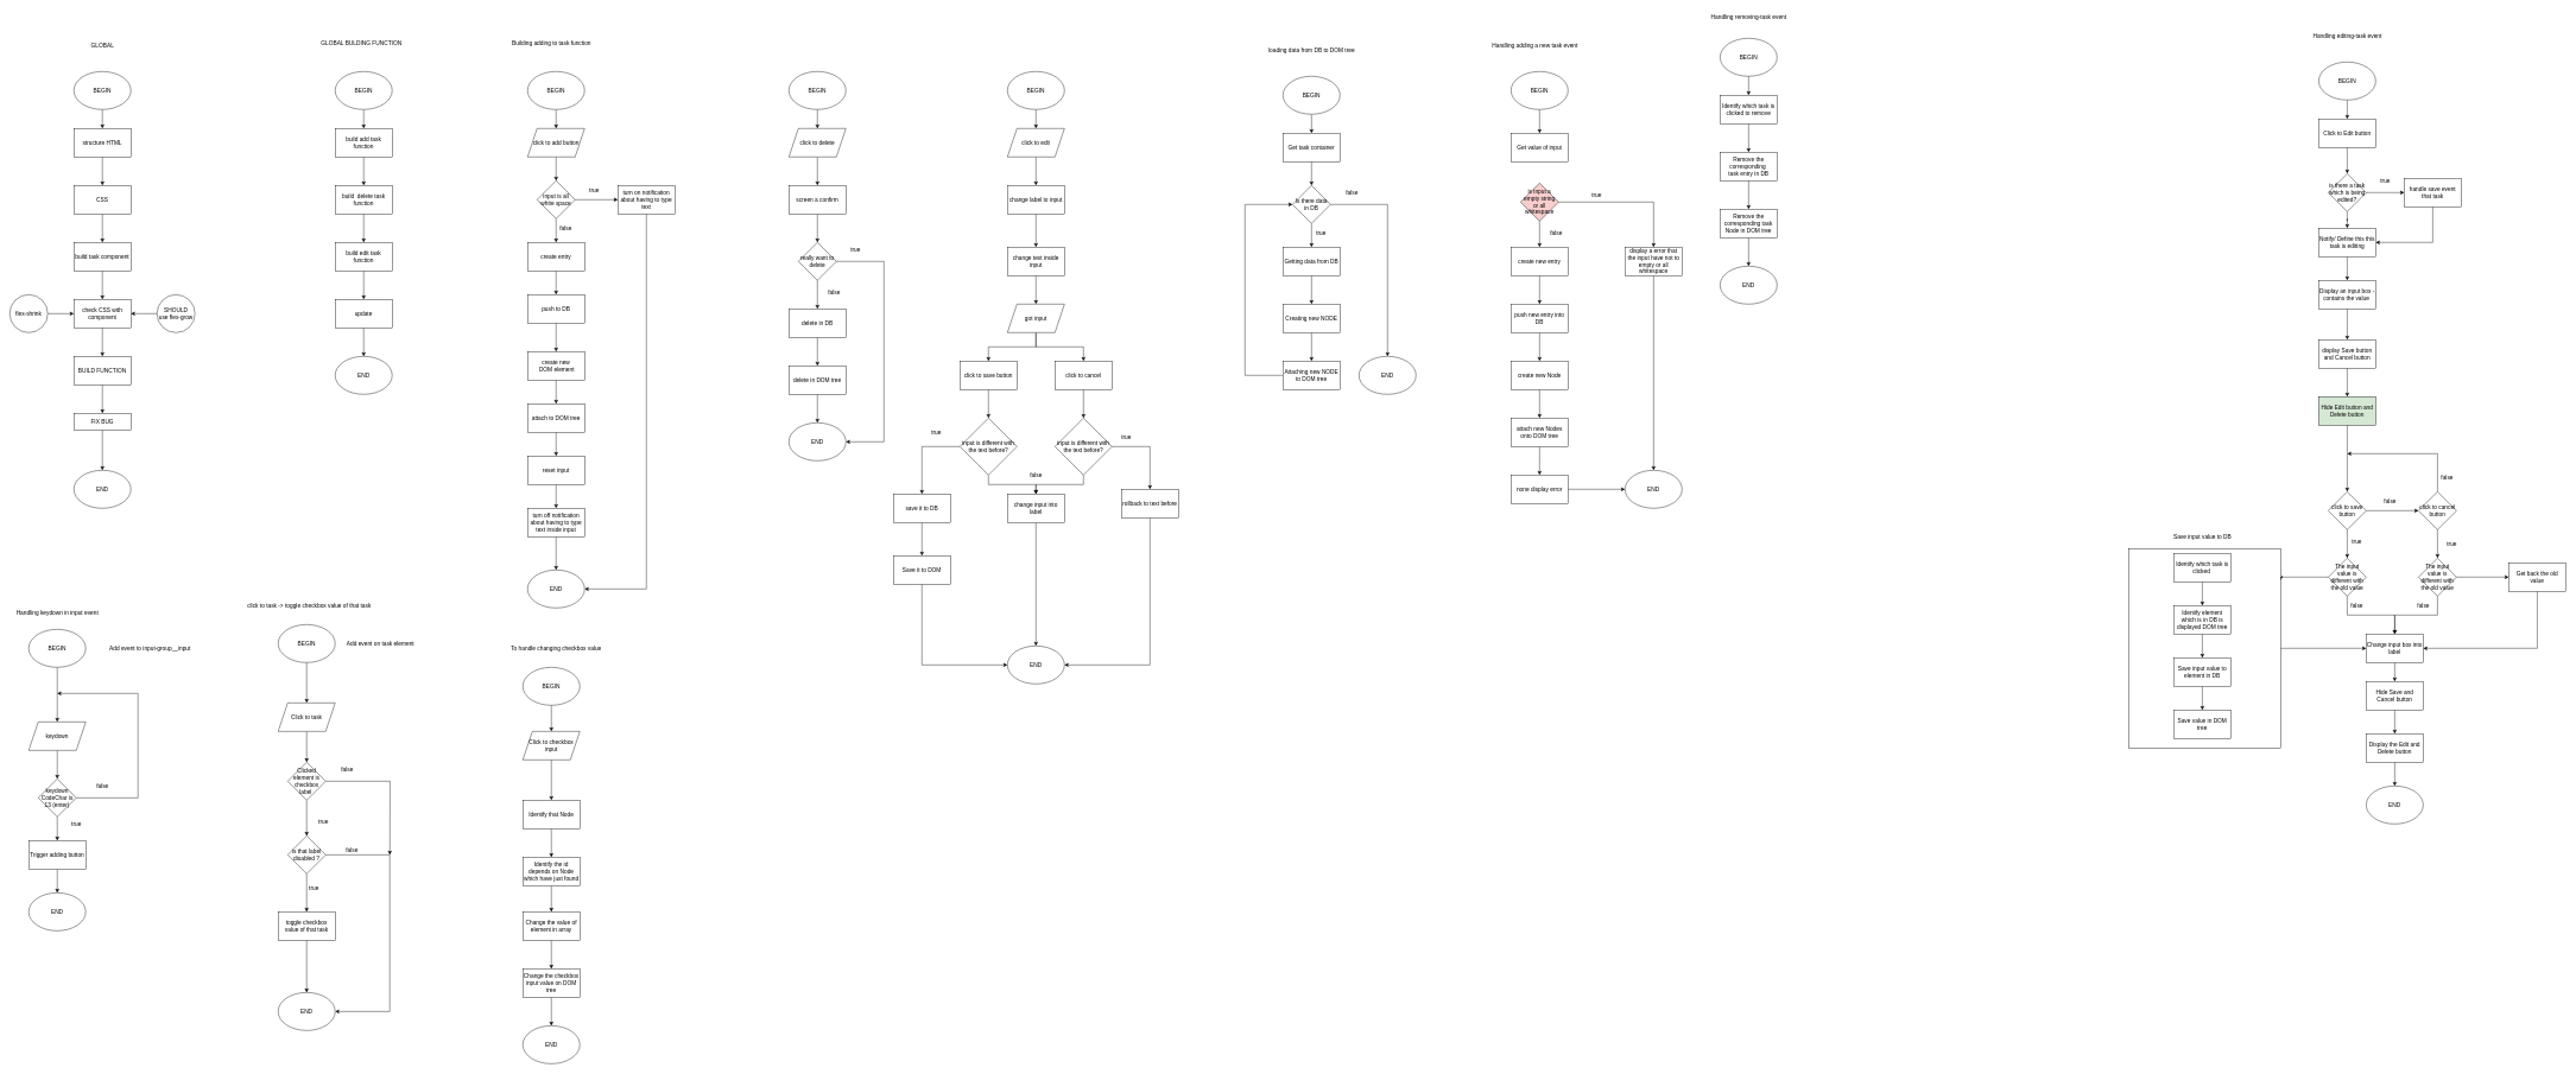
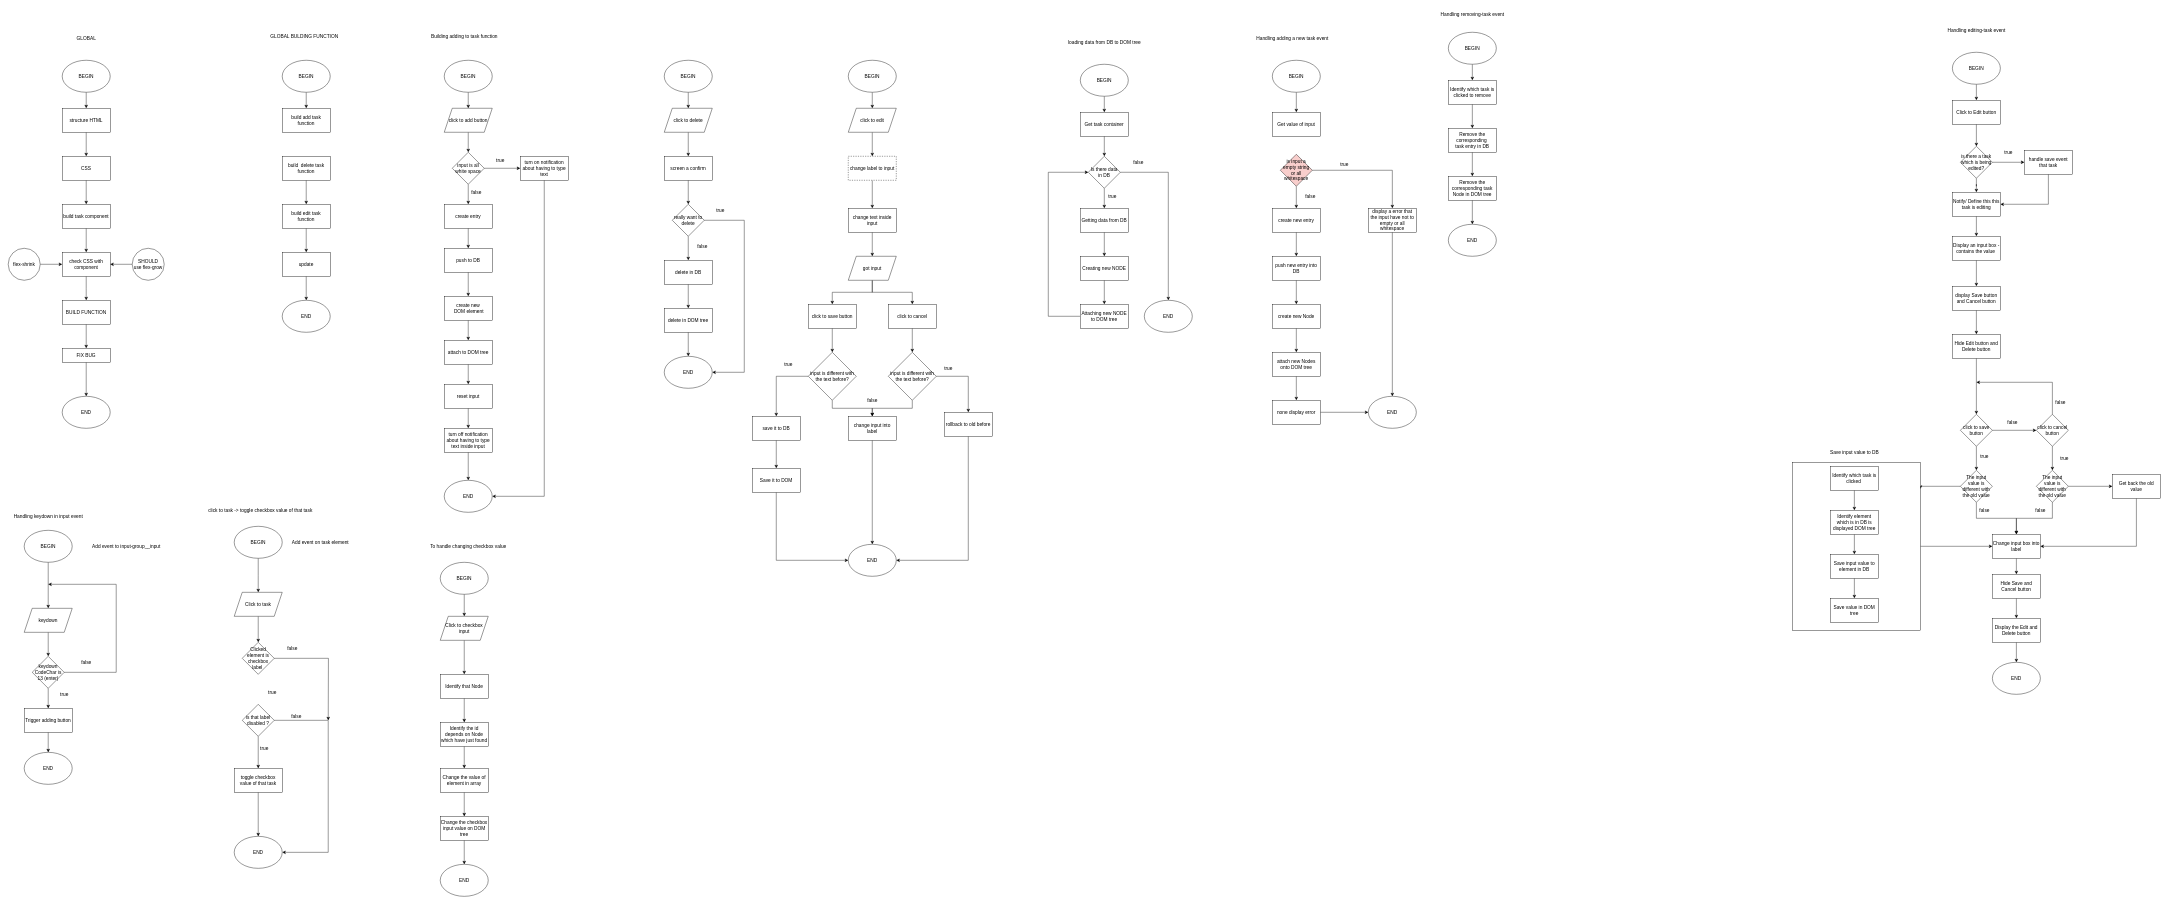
- <mxCell id="18" style="edgeStyle=orthogonalEdgeStyle;rounded=0;orthogonalLoop=1;jettySize=auto;html=1;entryX=0.5;entryY=0;entryDx=0;entryDy=0;" parent="1" source="19" target="21" edge="1"><mxGeometry relative="1" as="geometry" /></mxCell>
- <mxCell id="80" value="change label to input" style="rounded=0;whiteSpace=wrap;html=1;" parent="1" vertex="1"><mxGeometry x="2120" y="390" width="120" height="60" as="geometry" /></mxCell>
+ <mxCell id="80" value="change label to input" style="rounded=0;whiteSpace=wrap;html=1;dashed=1;" parent="1" vertex="1"><mxGeometry x="2120" y="390" width="120" height="60" as="geometry" /></mxCell>
- <mxCell id="182" value="Hide Edit button and Delete button" style="rounded=0;whiteSpace=wrap;html=1;fillColor=#d5e8d4;" parent="1" vertex="1"><mxGeometry x="4880" y="835" width="120" height="60" as="geometry" /></mxCell>
+ <mxCell id="182" value="Hide Edit button and Delete button" style="rounded=0;whiteSpace=wrap;html=1;" parent="1" vertex="1"><mxGeometry x="4880" y="835" width="120" height="60" as="geometry" /></mxCell>
- <mxCell id="105" value="rollback to text before" style="rounded=0;whiteSpace=wrap;html=1;" parent="1" vertex="1"><mxGeometry x="2360" y="1030" width="120" height="60" as="geometry" /></mxCell>
+ <mxCell id="105" value="rollback to old before" style="rounded=0;whiteSpace=wrap;html=1;" parent="1" vertex="1"><mxGeometry x="2360" y="1030" width="120" height="60" as="geometry" /></mxCell>
- <mxCell id="232" style="edgeStyle=orthogonalEdgeStyle;rounded=0;orthogonalLoop=1;jettySize=auto;html=1;entryX=0.5;entryY=0;entryDx=0;entryDy=0;" parent="1" source="234" target="238" edge="1"><mxGeometry relative="1" as="geometry" /></mxCell>
